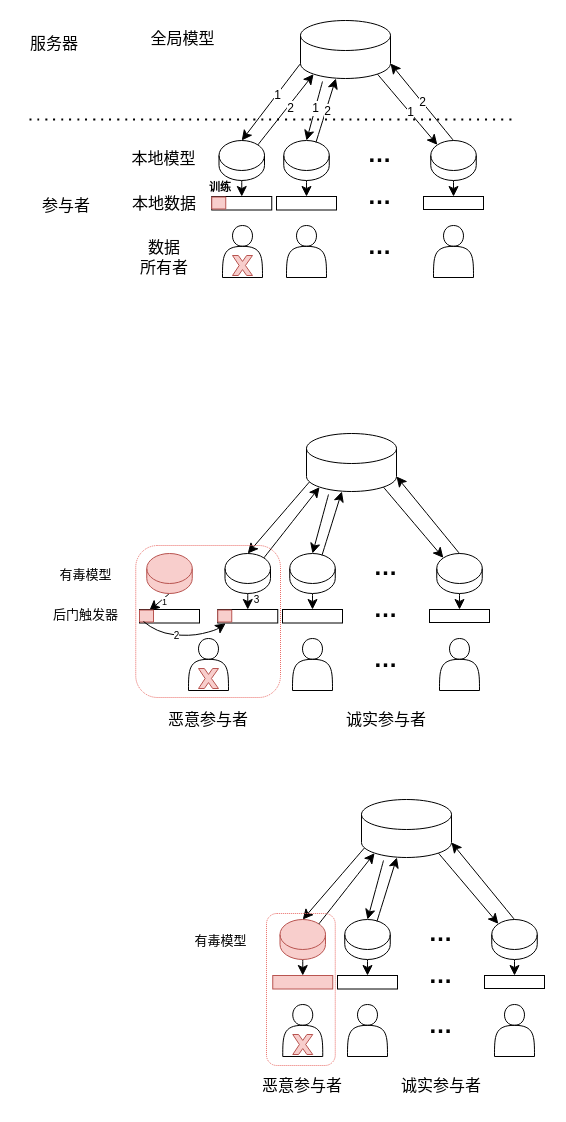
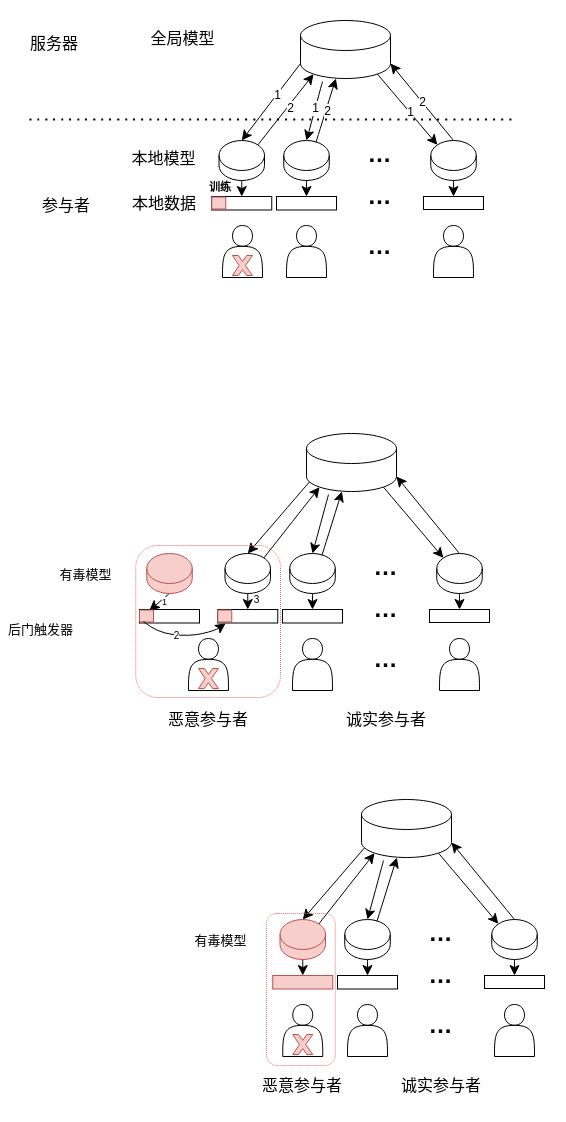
- <mxCell id="37" value="数据&lt;div&gt;所有者&lt;/div&gt;" style="text;html=1;align=center;verticalAlign=middle;whiteSpace=wrap;rounded=0;fontSize=16;" vertex="1" parent="1"><mxGeometry x="129.5" y="242" width="68" height="30" as="geometry" /></mxCell>
- <mxCell id="75" value="&lt;font style=&quot;font-size: 13px;&quot;&gt;后门触发器&lt;/font&gt;" style="text;html=1;align=center;verticalAlign=middle;whiteSpace=wrap;rounded=0;fontSize=16;" vertex="1" parent="1"><mxGeometry x="51" y="598" width="69" height="30" as="geometry" /></mxCell>
+ <mxCell id="75" value="&lt;font style=&quot;font-size: 13px;&quot;&gt;后门触发器&lt;/font&gt;" style="text;html=1;align=center;verticalAlign=middle;whiteSpace=wrap;rounded=0;fontSize=16;" vertex="1" parent="1"><mxGeometry x="6" y="613" width="69" height="30" as="geometry" /></mxCell>
